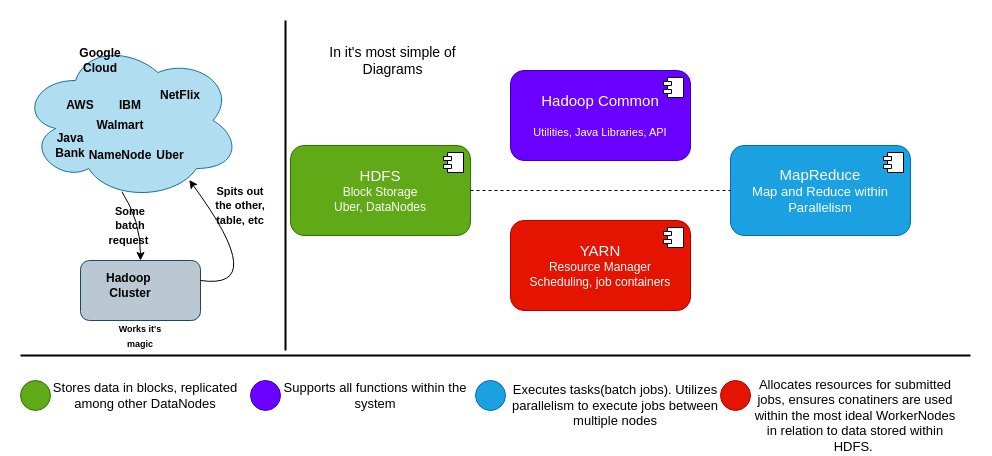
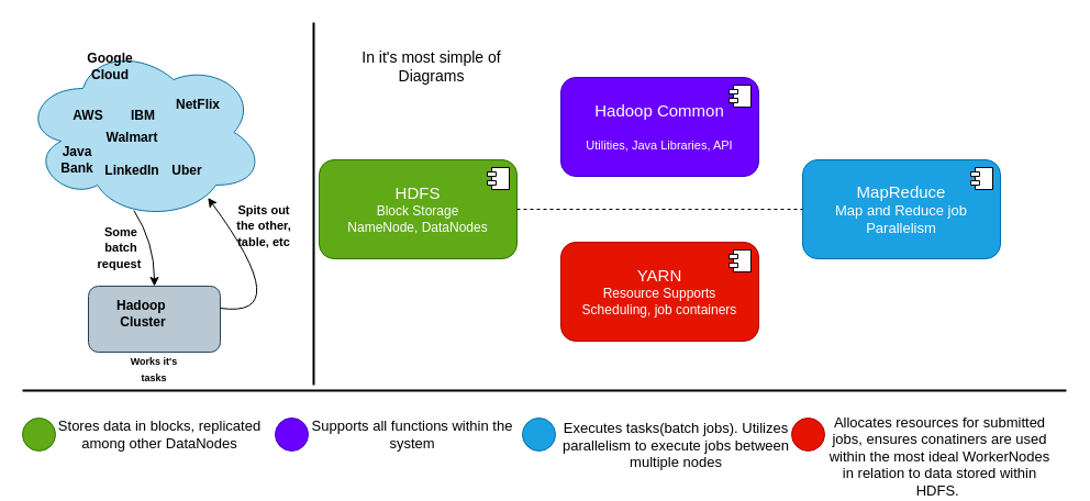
- <mxCell id="10" value="&lt;b&gt;NameNode&lt;/b&gt;" style="text;html=1;align=center;verticalAlign=middle;whiteSpace=wrap;rounded=0;fillColor=none;fontColor=light-dark(#000000,#000000);" parent="1" vertex="1"><mxGeometry x="90" y="140" width="60" height="30" as="geometry" /></mxCell>
+ <mxCell id="10" value="&lt;b&gt;LinkedIn&lt;/b&gt;" style="text;html=1;align=center;verticalAlign=middle;whiteSpace=wrap;rounded=0;fillColor=none;fontColor=light-dark(#000000,#000000);" parent="1" vertex="1"><mxGeometry x="90" y="140" width="60" height="30" as="geometry" /></mxCell>
- <mxCell id="22" value="&lt;font style=&quot;font-size: 15px;&quot;&gt;HDFS&lt;/font&gt;&lt;div&gt;Block Storage&lt;/div&gt;&lt;div&gt;Uber, DataNodes&lt;/div&gt;" style="html=1;dropTarget=0;whiteSpace=wrap;rounded=1;fillColor=#60a917;fontColor=#ffffff;strokeColor=#2D7600;" vertex="1" parent="1"><mxGeometry x="290" y="145" width="180" height="90" as="geometry" /></mxCell>
+ <mxCell id="22" value="&lt;font style=&quot;font-size: 15px;&quot;&gt;HDFS&lt;/font&gt;&lt;div&gt;Block Storage&lt;/div&gt;&lt;div&gt;NameNode, DataNodes&lt;/div&gt;" style="html=1;dropTarget=0;whiteSpace=wrap;rounded=1;fillColor=#60a917;fontColor=#ffffff;strokeColor=#2D7600;" vertex="1" parent="1"><mxGeometry x="290" y="145" width="180" height="90" as="geometry" /></mxCell>
- <mxCell id="26" value="&lt;span style=&quot;font-size: 15px;&quot;&gt;MapReduce&lt;/span&gt;&lt;div&gt;&lt;span style=&quot;font-size: 13px;&quot;&gt;Map and Reduce within&lt;/span&gt;&lt;/div&gt;&lt;div&gt;&lt;span style=&quot;font-size: 13px;&quot;&gt;Parallelism&lt;/span&gt;&lt;/div&gt;" style="html=1;dropTarget=0;whiteSpace=wrap;rounded=1;fillColor=#1ba1e2;fontColor=#ffffff;strokeColor=#006EAF;" vertex="1" parent="1"><mxGeometry x="730" y="145" width="180" height="90" as="geometry" /></mxCell>
+ <mxCell id="26" value="&lt;span style=&quot;font-size: 15px;&quot;&gt;MapReduce&lt;/span&gt;&lt;div&gt;&lt;span style=&quot;font-size: 13px;&quot;&gt;Map and Reduce job&lt;/span&gt;&lt;/div&gt;&lt;div&gt;&lt;span style=&quot;font-size: 13px;&quot;&gt;Parallelism&lt;/span&gt;&lt;/div&gt;" style="html=1;dropTarget=0;whiteSpace=wrap;rounded=1;fillColor=#1ba1e2;fontColor=#ffffff;strokeColor=#006EAF;" vertex="1" parent="1"><mxGeometry x="730" y="145" width="180" height="90" as="geometry" /></mxCell>
- <mxCell id="15" value="&lt;font style=&quot;font-size: 11px;&quot;&gt;Some batch request&amp;nbsp;&lt;/font&gt;" style="text;html=1;align=center;verticalAlign=middle;whiteSpace=wrap;rounded=0;fontStyle=1" parent="1" vertex="1"><mxGeometry x="100" y="210" width="60" height="30" as="geometry" /></mxCell>
+ <mxCell id="15" value="&lt;font style=&quot;font-size: 11px;&quot;&gt;Some batch request&amp;nbsp;&lt;/font&gt;" style="text;html=1;align=center;verticalAlign=middle;whiteSpace=wrap;rounded=0;fontStyle=1" parent="1" vertex="1"><mxGeometry x="80" y="210" width="60" height="30" as="geometry" /></mxCell>
- <mxCell id="24" value="&lt;span style=&quot;font-size: 15px;&quot;&gt;YARN&lt;/span&gt;&lt;br&gt;&lt;div&gt;Resource Manager&lt;/div&gt;&lt;div&gt;Scheduling, job containers&lt;/div&gt;" style="html=1;dropTarget=0;whiteSpace=wrap;rounded=1;fillColor=#e51400;fontColor=#ffffff;strokeColor=#B20000;" vertex="1" parent="1"><mxGeometry x="510" y="220" width="180" height="90" as="geometry" /></mxCell>
+ <mxCell id="24" value="&lt;span style=&quot;font-size: 15px;&quot;&gt;YARN&lt;/span&gt;&lt;br&gt;&lt;div&gt;Resource Supports&lt;/div&gt;&lt;div&gt;Scheduling, job containers&lt;/div&gt;" style="html=1;dropTarget=0;whiteSpace=wrap;rounded=1;fillColor=#e51400;fontColor=#ffffff;strokeColor=#B20000;" vertex="1" parent="1"><mxGeometry x="510" y="220" width="180" height="90" as="geometry" /></mxCell>
- <mxCell id="16" value="&lt;font style=&quot;font-size: 9px;&quot;&gt;&lt;b style=&quot;&quot;&gt;Works it's magic&lt;/b&gt;&lt;/font&gt;" style="text;html=1;align=center;verticalAlign=middle;whiteSpace=wrap;rounded=0;" parent="1" vertex="1"><mxGeometry x="110" y="320" width="60" height="30" as="geometry" /></mxCell>
+ <mxCell id="16" value="&lt;font style=&quot;font-size: 9px;&quot;&gt;&lt;b style=&quot;&quot;&gt;Works it's tasks&lt;/b&gt;&lt;/font&gt;" style="text;html=1;align=center;verticalAlign=middle;whiteSpace=wrap;rounded=0;" parent="1" vertex="1"><mxGeometry x="110" y="320" width="60" height="30" as="geometry" /></mxCell>
